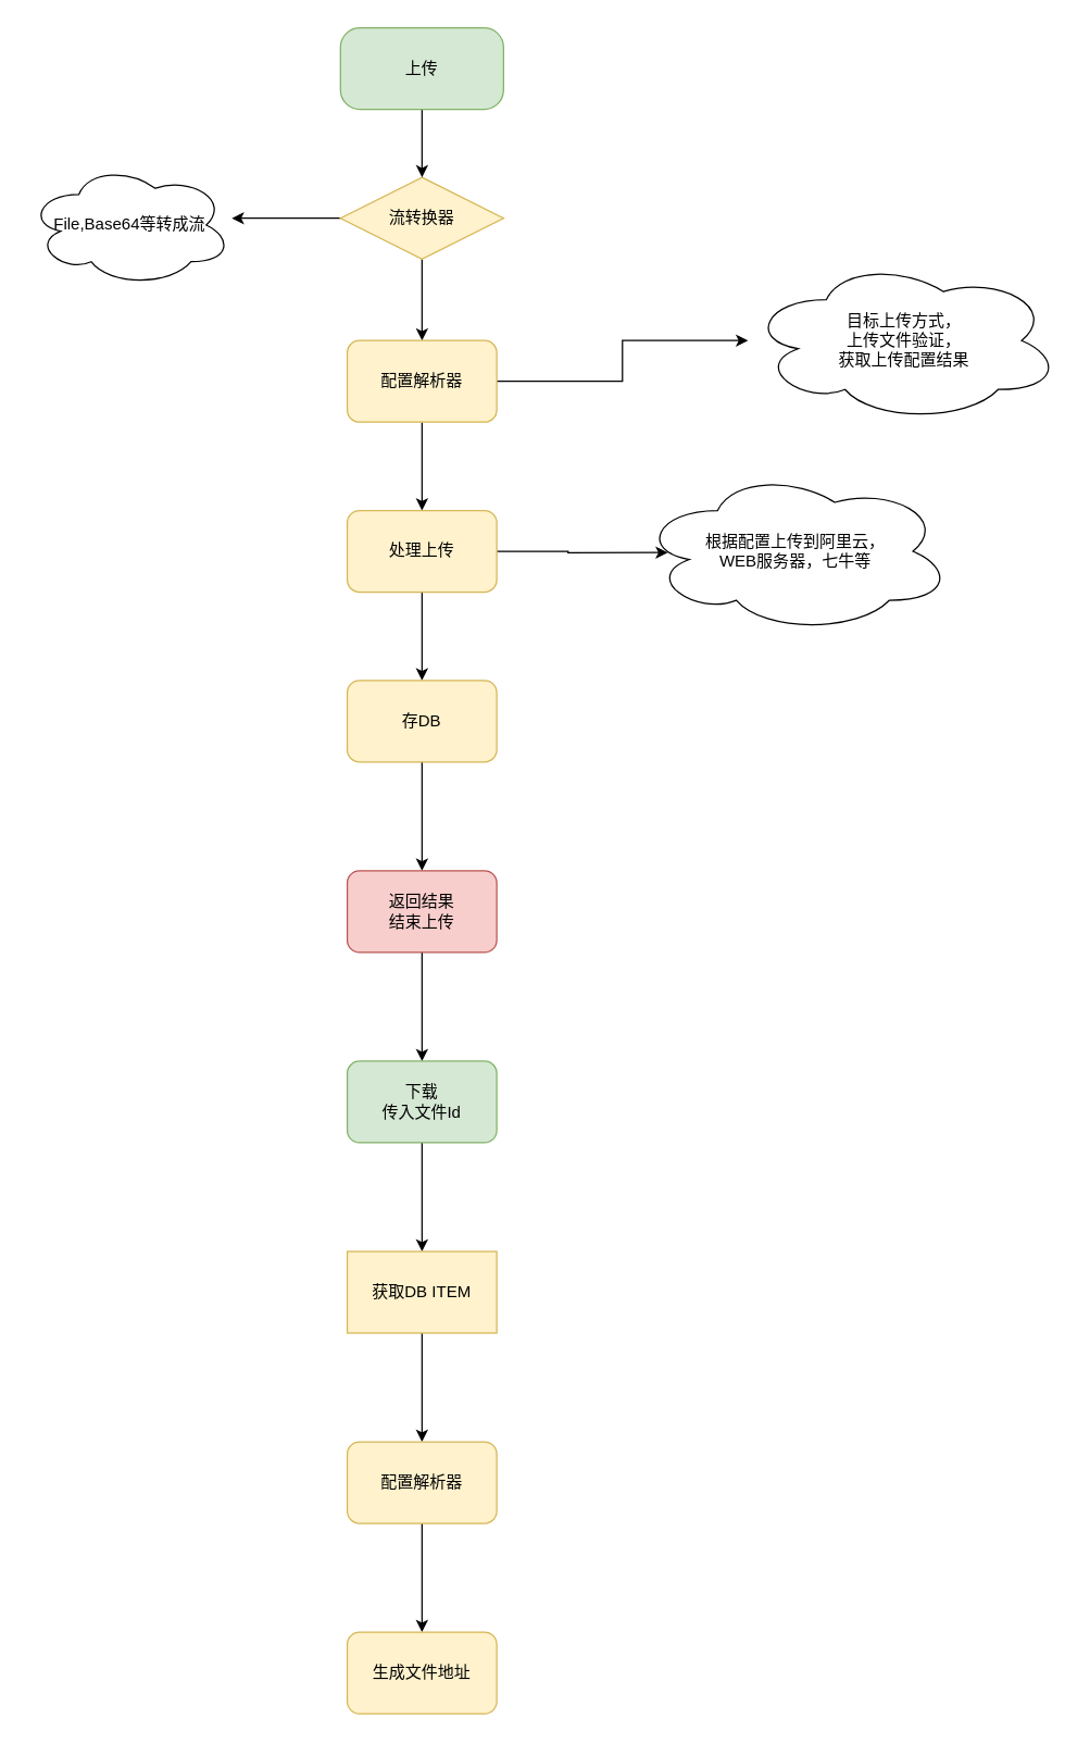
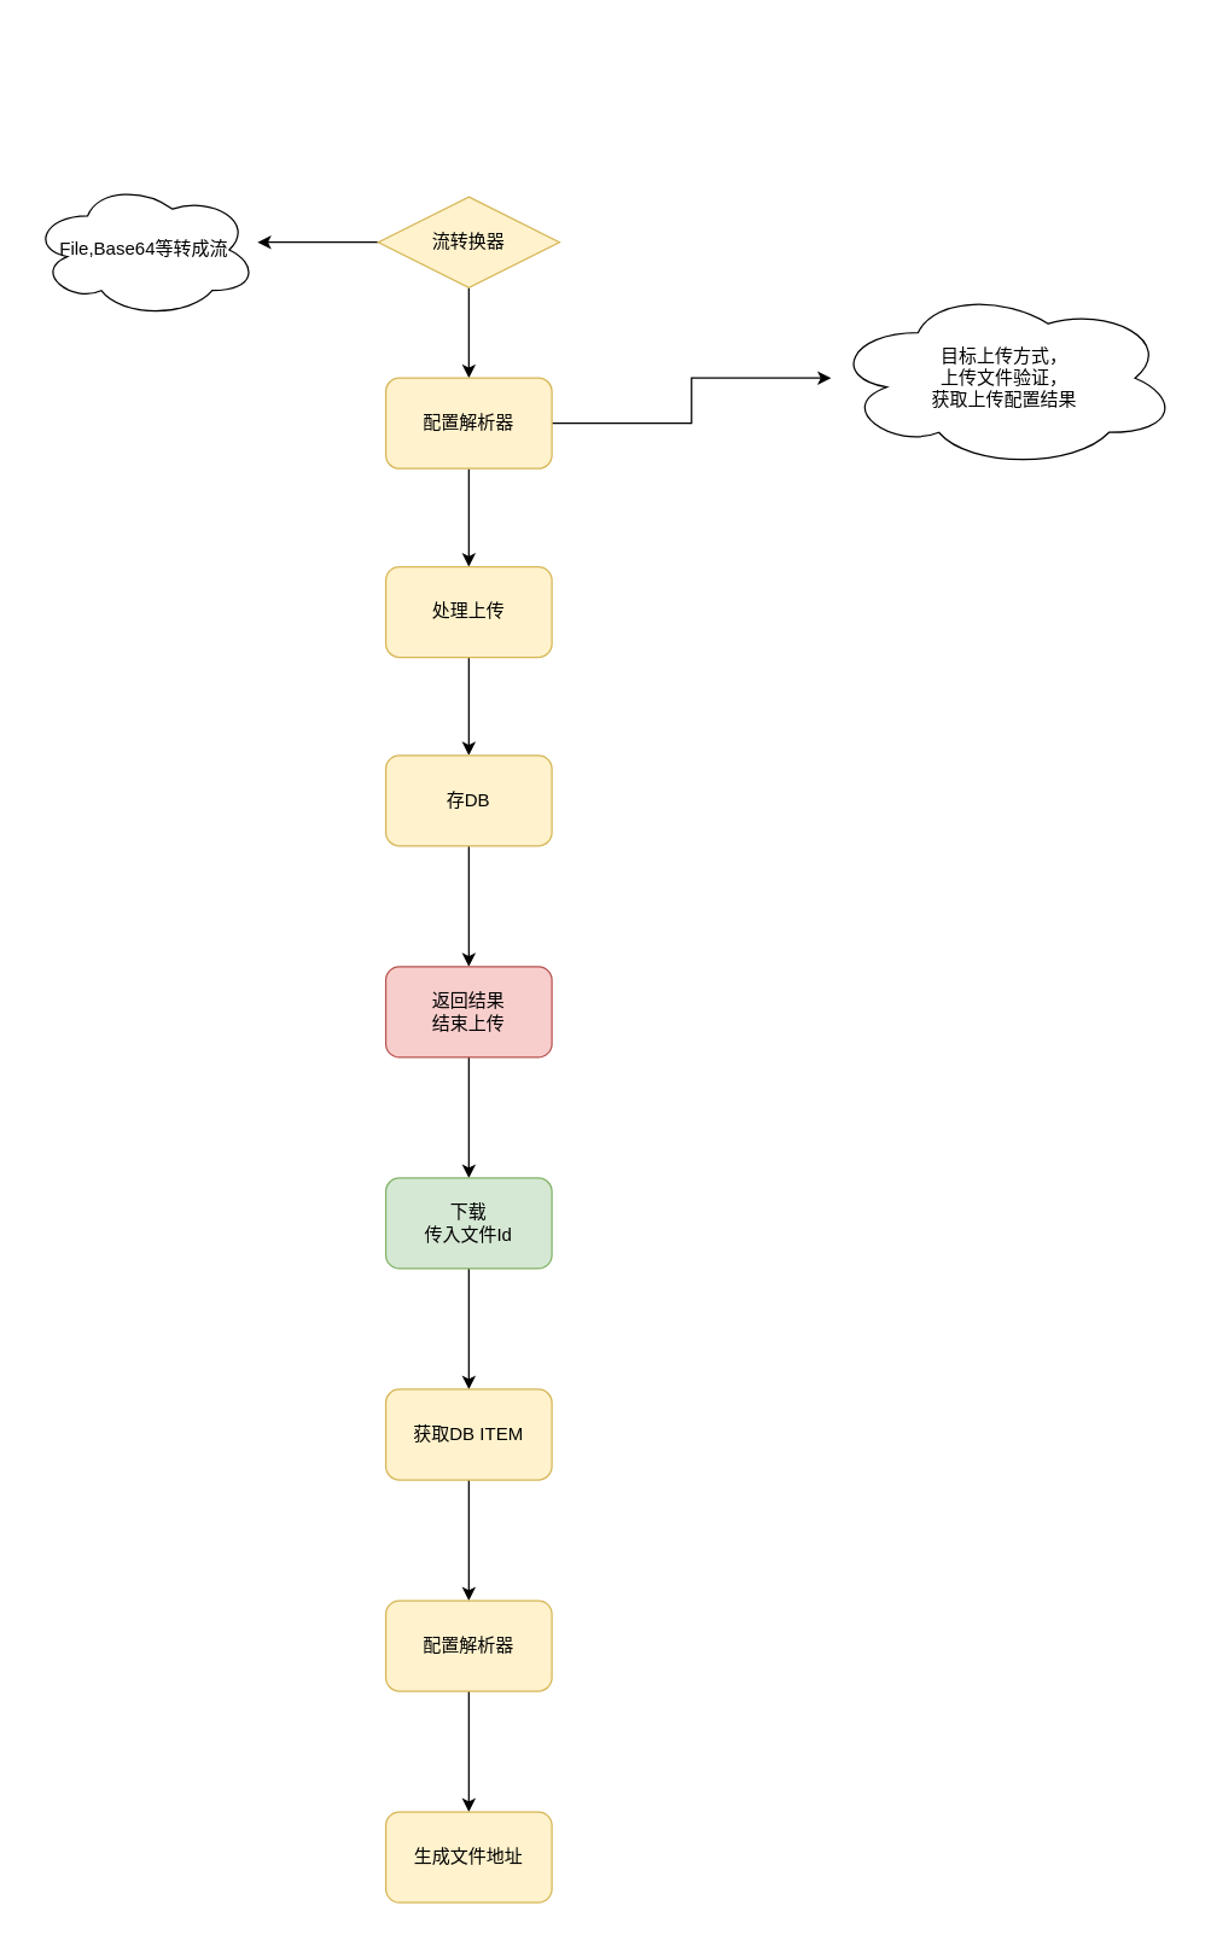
- <mxCell id="6" value="上传" style="rounded=1;whiteSpace=wrap;html=1;arcSize=24;fillColor=#d5e8d4;strokeColor=#82b366;shadow=0;comic=0;labelBackgroundColor=none;fontFamily=Verdana;fontSize=12;align=center;" vertex="1" parent="1"><mxGeometry x="250" y="20" width="120" height="60" as="geometry" /></mxCell>
- <mxCell id="5" style="edgeStyle=orthogonalEdgeStyle;rounded=0;orthogonalLoop=1;jettySize=auto;html=1;entryX=0.5;entryY=0;entryDx=0;entryDy=0;" edge="1" parent="1" source="6" target="4"><mxGeometry relative="1" as="geometry"><mxPoint x="310" y="90" as="targetPoint" /></mxGeometry></mxCell>
- <mxCell id="26" value="根据配置上传到阿里云，&lt;br&gt;WEB服务器，七牛等&lt;br&gt;" style="ellipse;shape=cloud;whiteSpace=wrap;html=1;" vertex="1" parent="1"><mxGeometry x="470" y="345" width="230" height="120" as="geometry" /></mxCell>
- <mxCell id="11" value="" style="edgeStyle=orthogonalEdgeStyle;rounded=0;orthogonalLoop=1;jettySize=auto;html=1;entryX=0.091;entryY=0.508;entryDx=0;entryDy=0;entryPerimeter=0;" edge="1" parent="1" source="12" target="26"><mxGeometry relative="1" as="geometry"><mxPoint x="445" y="405" as="targetPoint" /></mxGeometry></mxCell>
- <mxCell id="20" value="获取DB ITEM" style="whiteSpace=wrap;html=1;fillColor=#fff2cc;strokeColor=#d6b656;rounded=0;" vertex="1" parent="1"><mxGeometry x="255" y="920" width="110" height="60" as="geometry" /></mxCell>
+ <mxCell id="20" value="获取DB ITEM" style="rounded=1;whiteSpace=wrap;html=1;fillColor=#fff2cc;strokeColor=#d6b656;" vertex="1" parent="1"><mxGeometry x="255" y="920" width="110" height="60" as="geometry" /></mxCell>
